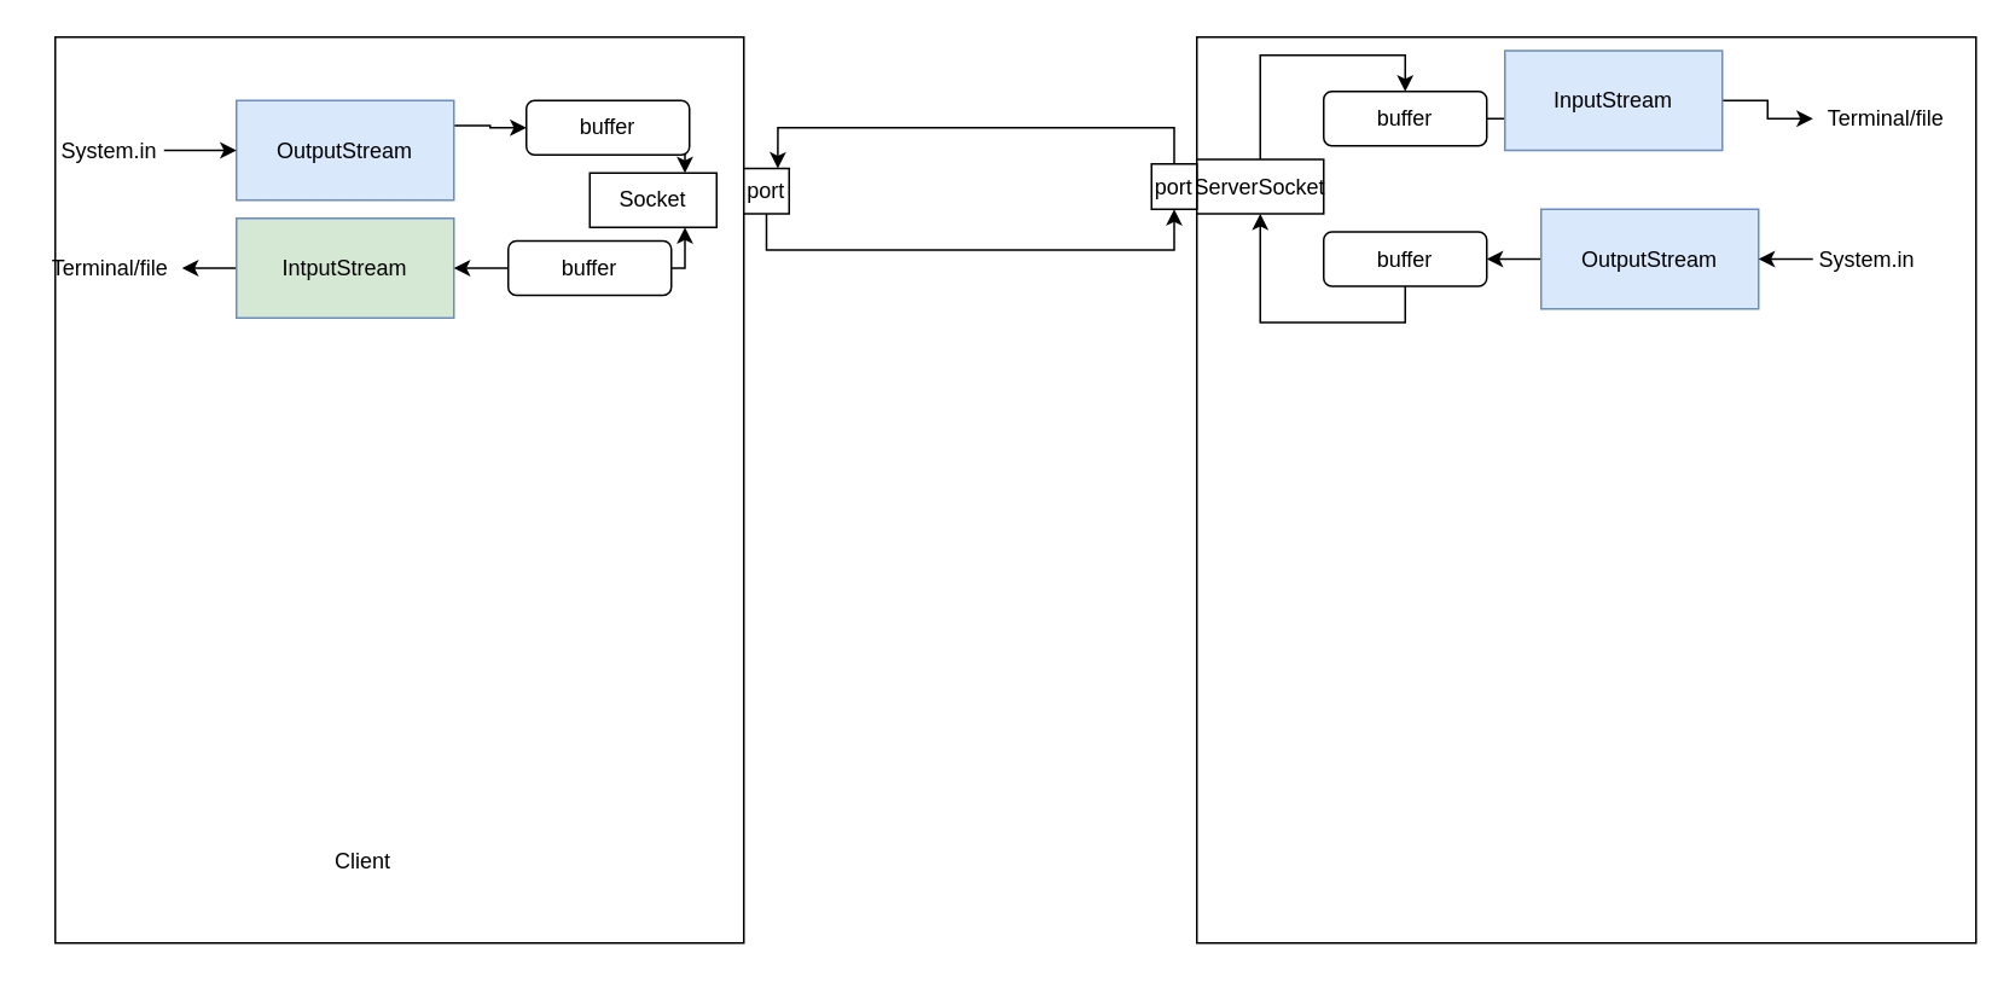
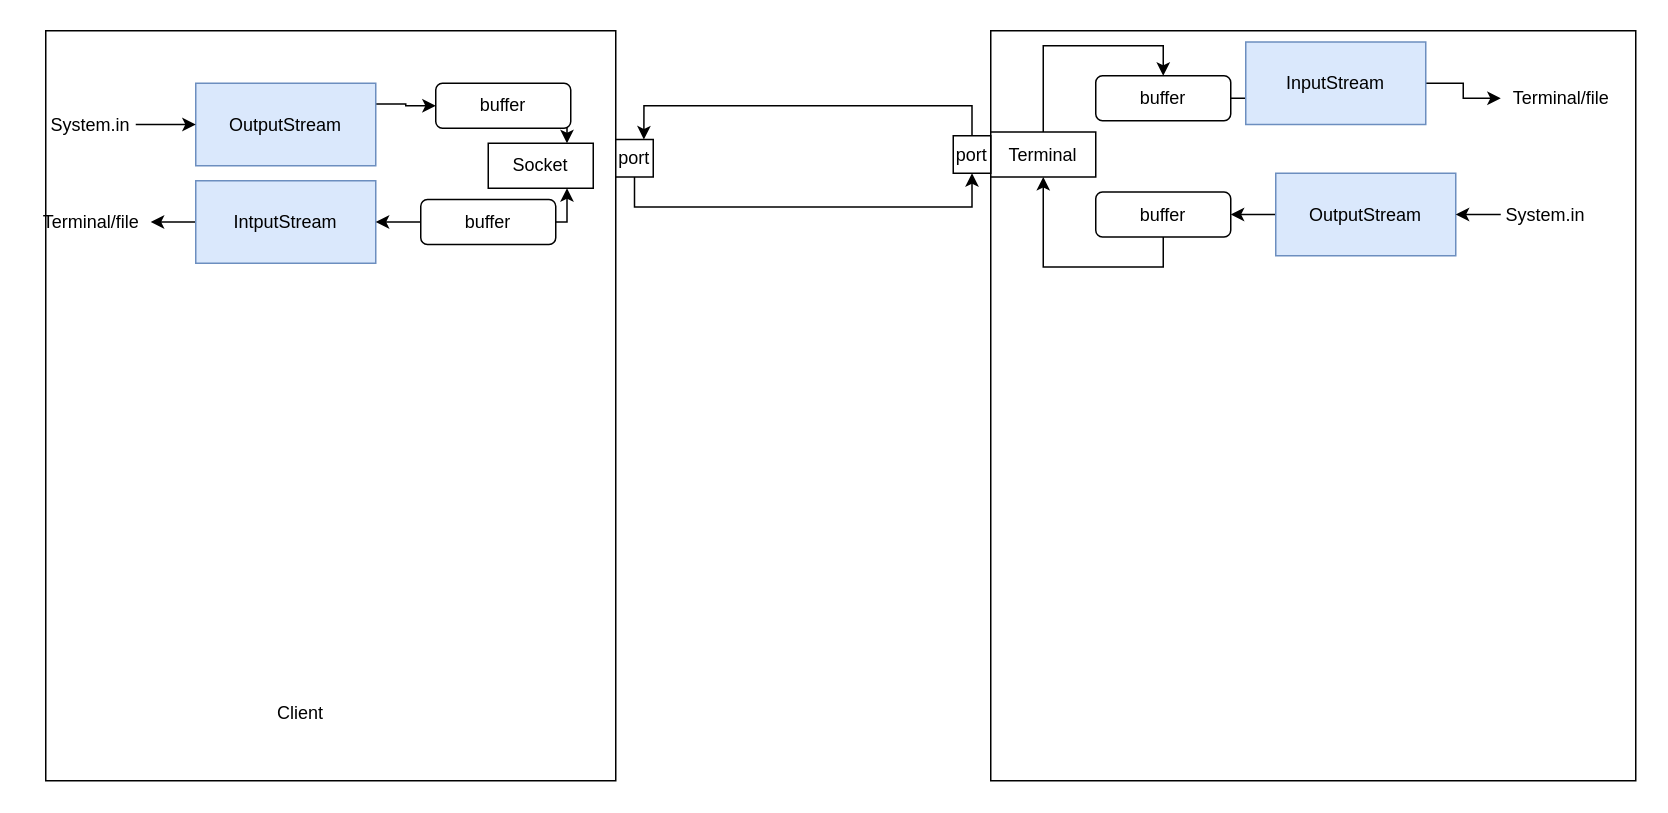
- <mxCell id="9" value="ServerSocket" style="rounded=0;whiteSpace=wrap;html=1;" parent="1" vertex="1"><mxGeometry x="660" y="87.5" width="70" height="30" as="geometry" /></mxCell>
+ <mxCell id="9" value="Terminal" style="rounded=0;whiteSpace=wrap;html=1;" parent="1" vertex="1"><mxGeometry x="660" y="87.5" width="70" height="30" as="geometry" /></mxCell>
- <mxCell id="15" value="IntputStream" style="rounded=0;whiteSpace=wrap;html=1;fillColor=#d5e8d4;strokeColor=#6c8ebf;" parent="1" vertex="1"><mxGeometry x="130" y="120" width="120" height="55" as="geometry" /></mxCell>
+ <mxCell id="15" value="IntputStream" style="rounded=0;whiteSpace=wrap;html=1;fillColor=#dae8fc;strokeColor=#6c8ebf;" parent="1" vertex="1"><mxGeometry x="130" y="120" width="120" height="55" as="geometry" /></mxCell>
